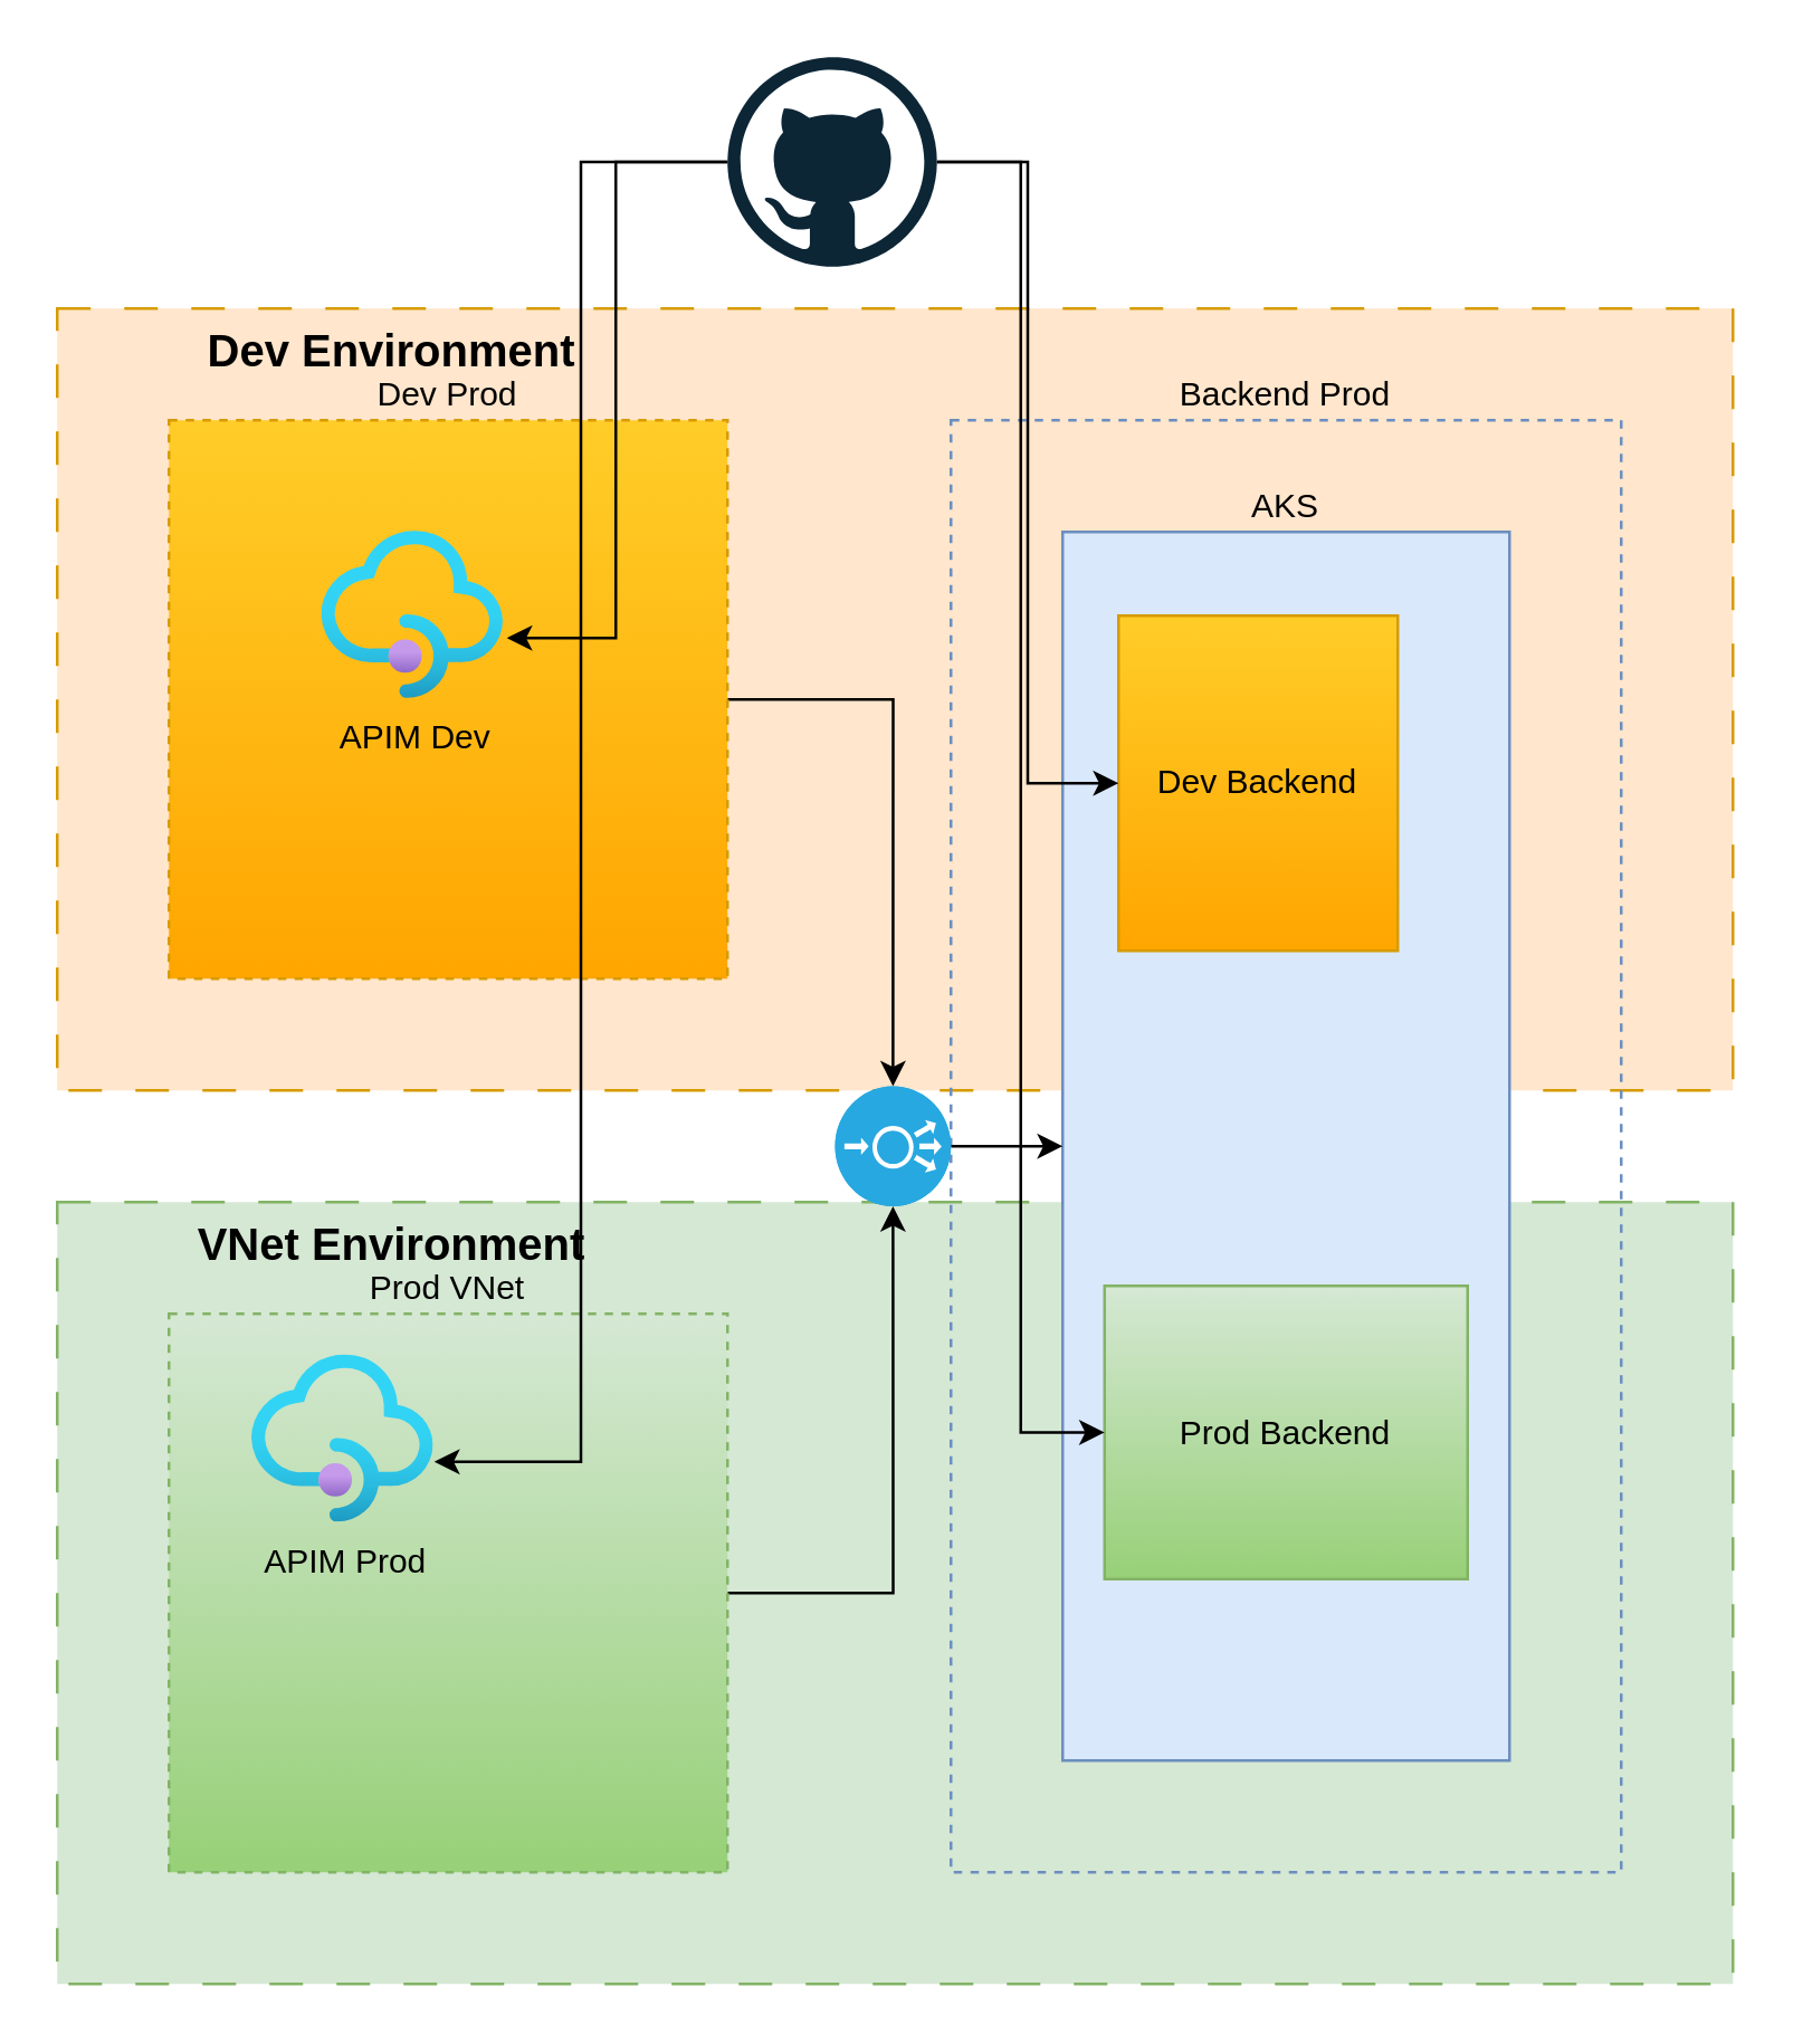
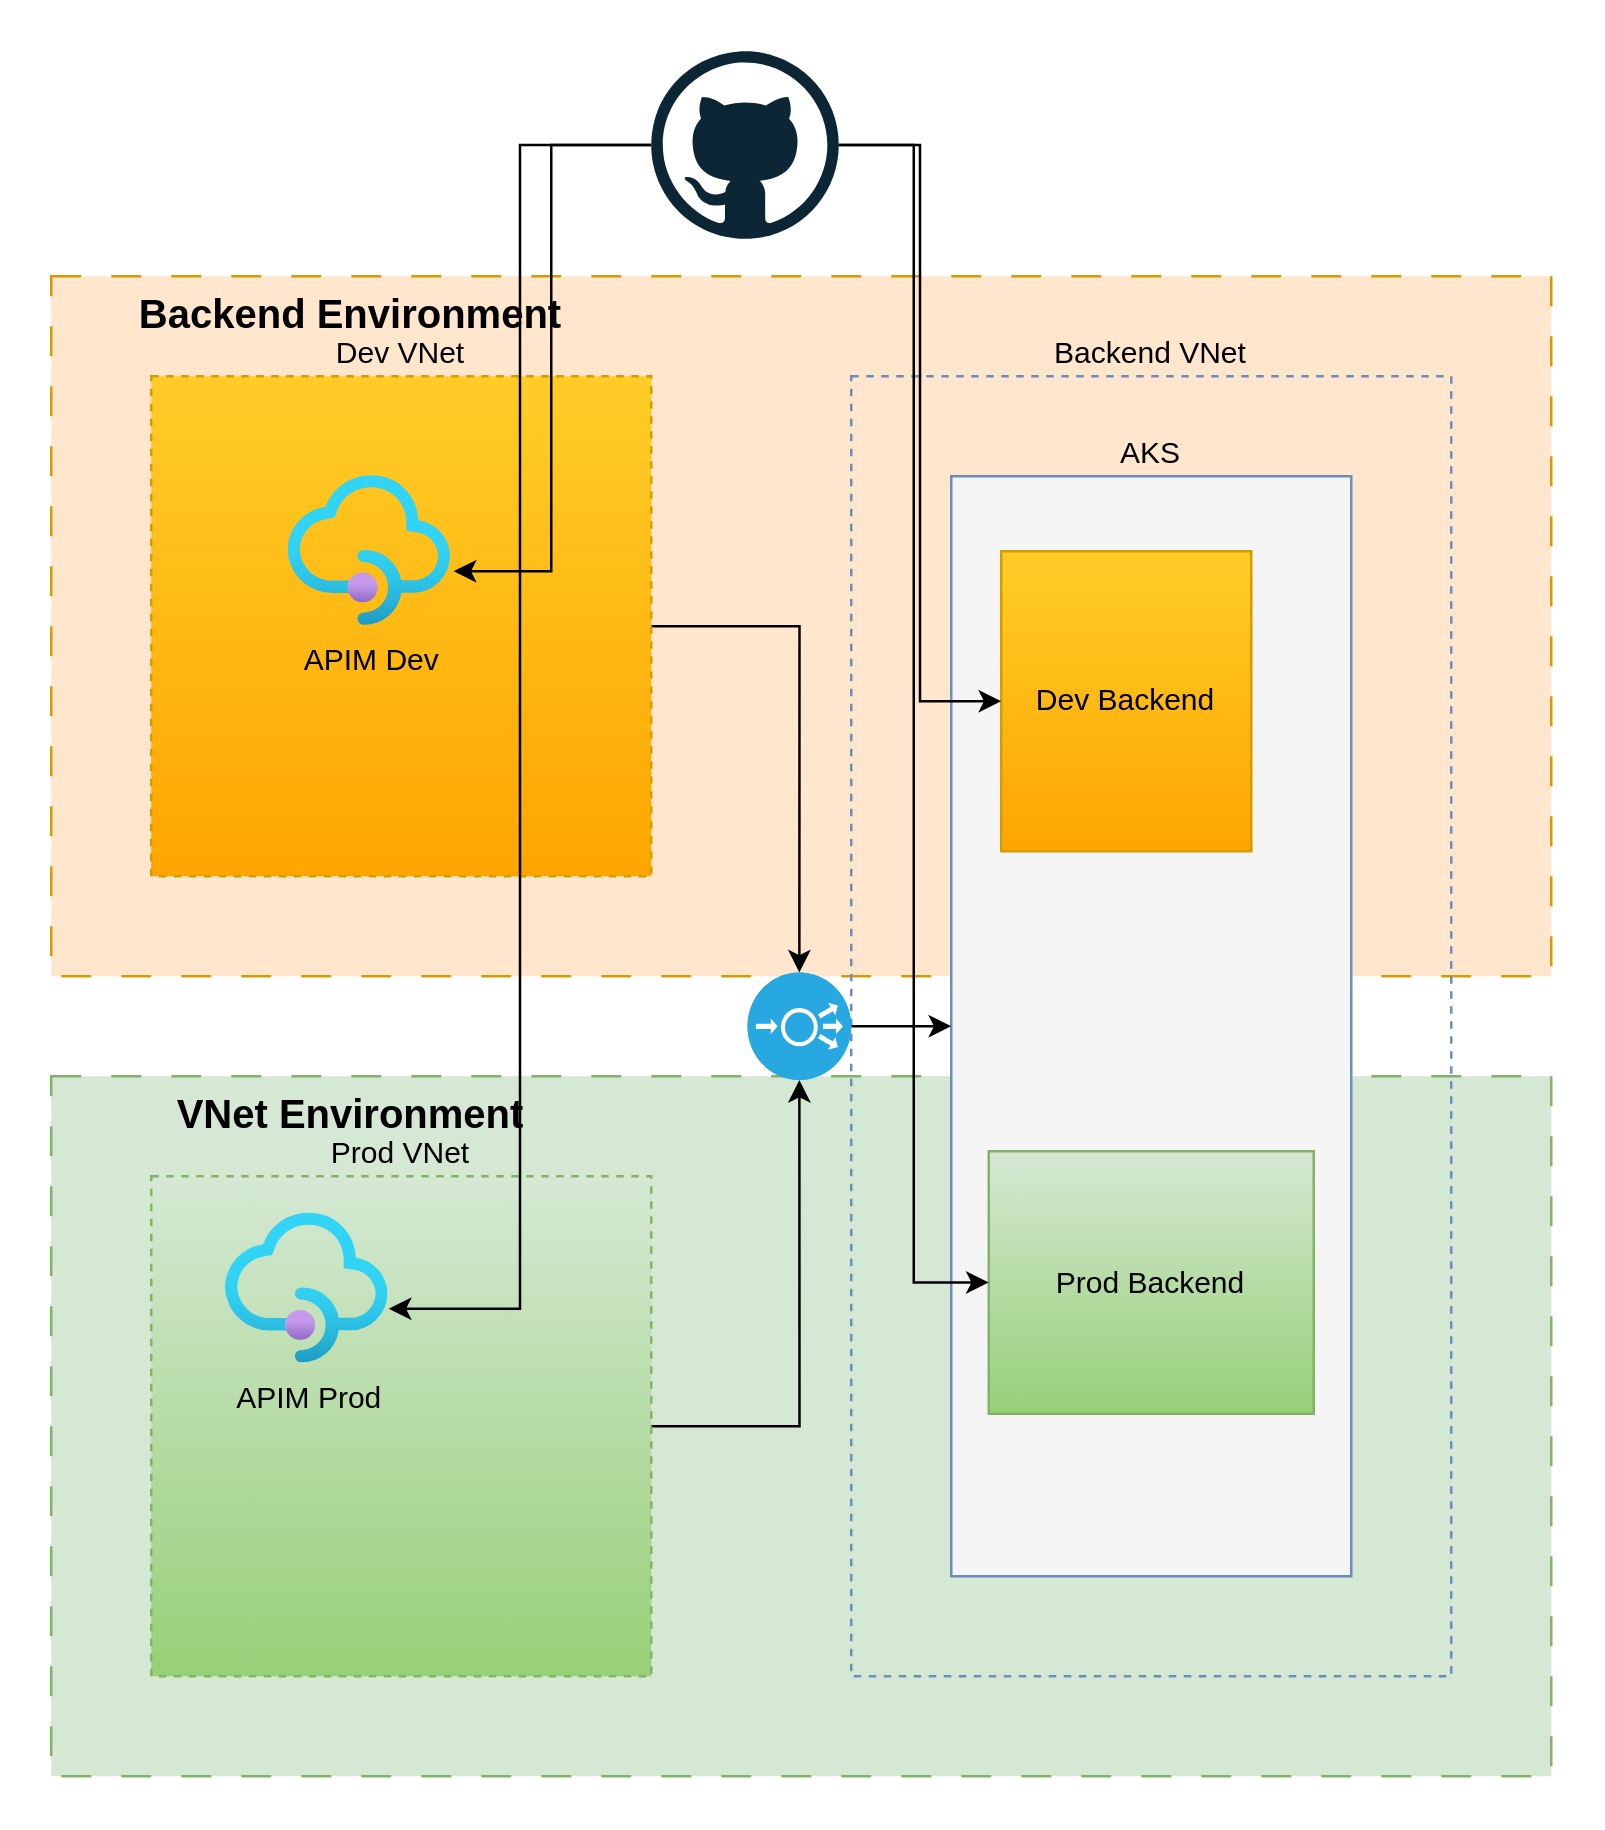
- <mxCell id="12" value="&lt;font style=&quot;font-size: 16px;&quot;&gt;&lt;b&gt;Dev Environment&lt;/b&gt;&lt;/font&gt;" style="text;html=1;strokeColor=none;fillColor=none;align=center;verticalAlign=middle;whiteSpace=wrap;rounded=0;" vertex="1" parent="1"><mxGeometry x="20" y="110" width="240" height="30" as="geometry" /></mxCell>
+ <mxCell id="12" value="&lt;font style=&quot;font-size: 16px;&quot;&gt;&lt;b&gt;Backend Environment&lt;/b&gt;&lt;/font&gt;" style="text;html=1;strokeColor=none;fillColor=none;align=center;verticalAlign=middle;whiteSpace=wrap;rounded=0;" vertex="1" parent="1"><mxGeometry x="20" y="110" width="240" height="30" as="geometry" /></mxCell>
- <mxCell id="5" value="Dev Prod" style="rounded=0;whiteSpace=wrap;html=1;fillColor=#ffcd28;dashed=1;strokeColor=#d79b00;labelPosition=center;verticalLabelPosition=top;align=center;verticalAlign=bottom;gradientColor=#ffa500;" vertex="1" parent="1"><mxGeometry x="60" y="150" width="200" height="200" as="geometry" /></mxCell>
+ <mxCell id="5" value="Dev VNet" style="rounded=0;whiteSpace=wrap;html=1;fillColor=#ffcd28;dashed=1;strokeColor=#d79b00;labelPosition=center;verticalLabelPosition=top;align=center;verticalAlign=bottom;gradientColor=#ffa500;" vertex="1" parent="1"><mxGeometry x="60" y="150" width="200" height="200" as="geometry" /></mxCell>
- <mxCell id="8" value="Backend Prod" style="rounded=0;whiteSpace=wrap;html=1;fillColor=none;dashed=1;strokeColor=#6c8ebf;labelPosition=center;verticalLabelPosition=top;align=center;verticalAlign=bottom;" vertex="1" parent="1"><mxGeometry x="340" y="150" width="240" height="520" as="geometry" /></mxCell>
+ <mxCell id="8" value="Backend VNet" style="rounded=0;whiteSpace=wrap;html=1;fillColor=none;dashed=1;strokeColor=#6c8ebf;labelPosition=center;verticalLabelPosition=top;align=center;verticalAlign=bottom;" vertex="1" parent="1"><mxGeometry x="340" y="150" width="240" height="520" as="geometry" /></mxCell>
- <mxCell id="9" value="AKS" style="rounded=0;whiteSpace=wrap;html=1;fillColor=#dae8fc;labelPosition=center;verticalLabelPosition=top;align=center;verticalAlign=bottom;strokeColor=#6c8ebf;" vertex="1" parent="1"><mxGeometry x="380" y="190" width="160" height="440" as="geometry" /></mxCell>
+ <mxCell id="9" value="AKS" style="rounded=0;whiteSpace=wrap;html=1;fillColor=#f5f5f5;labelPosition=center;verticalLabelPosition=top;align=center;verticalAlign=bottom;strokeColor=#6c8ebf;" vertex="1" parent="1"><mxGeometry x="380" y="190" width="160" height="440" as="geometry" /></mxCell>
